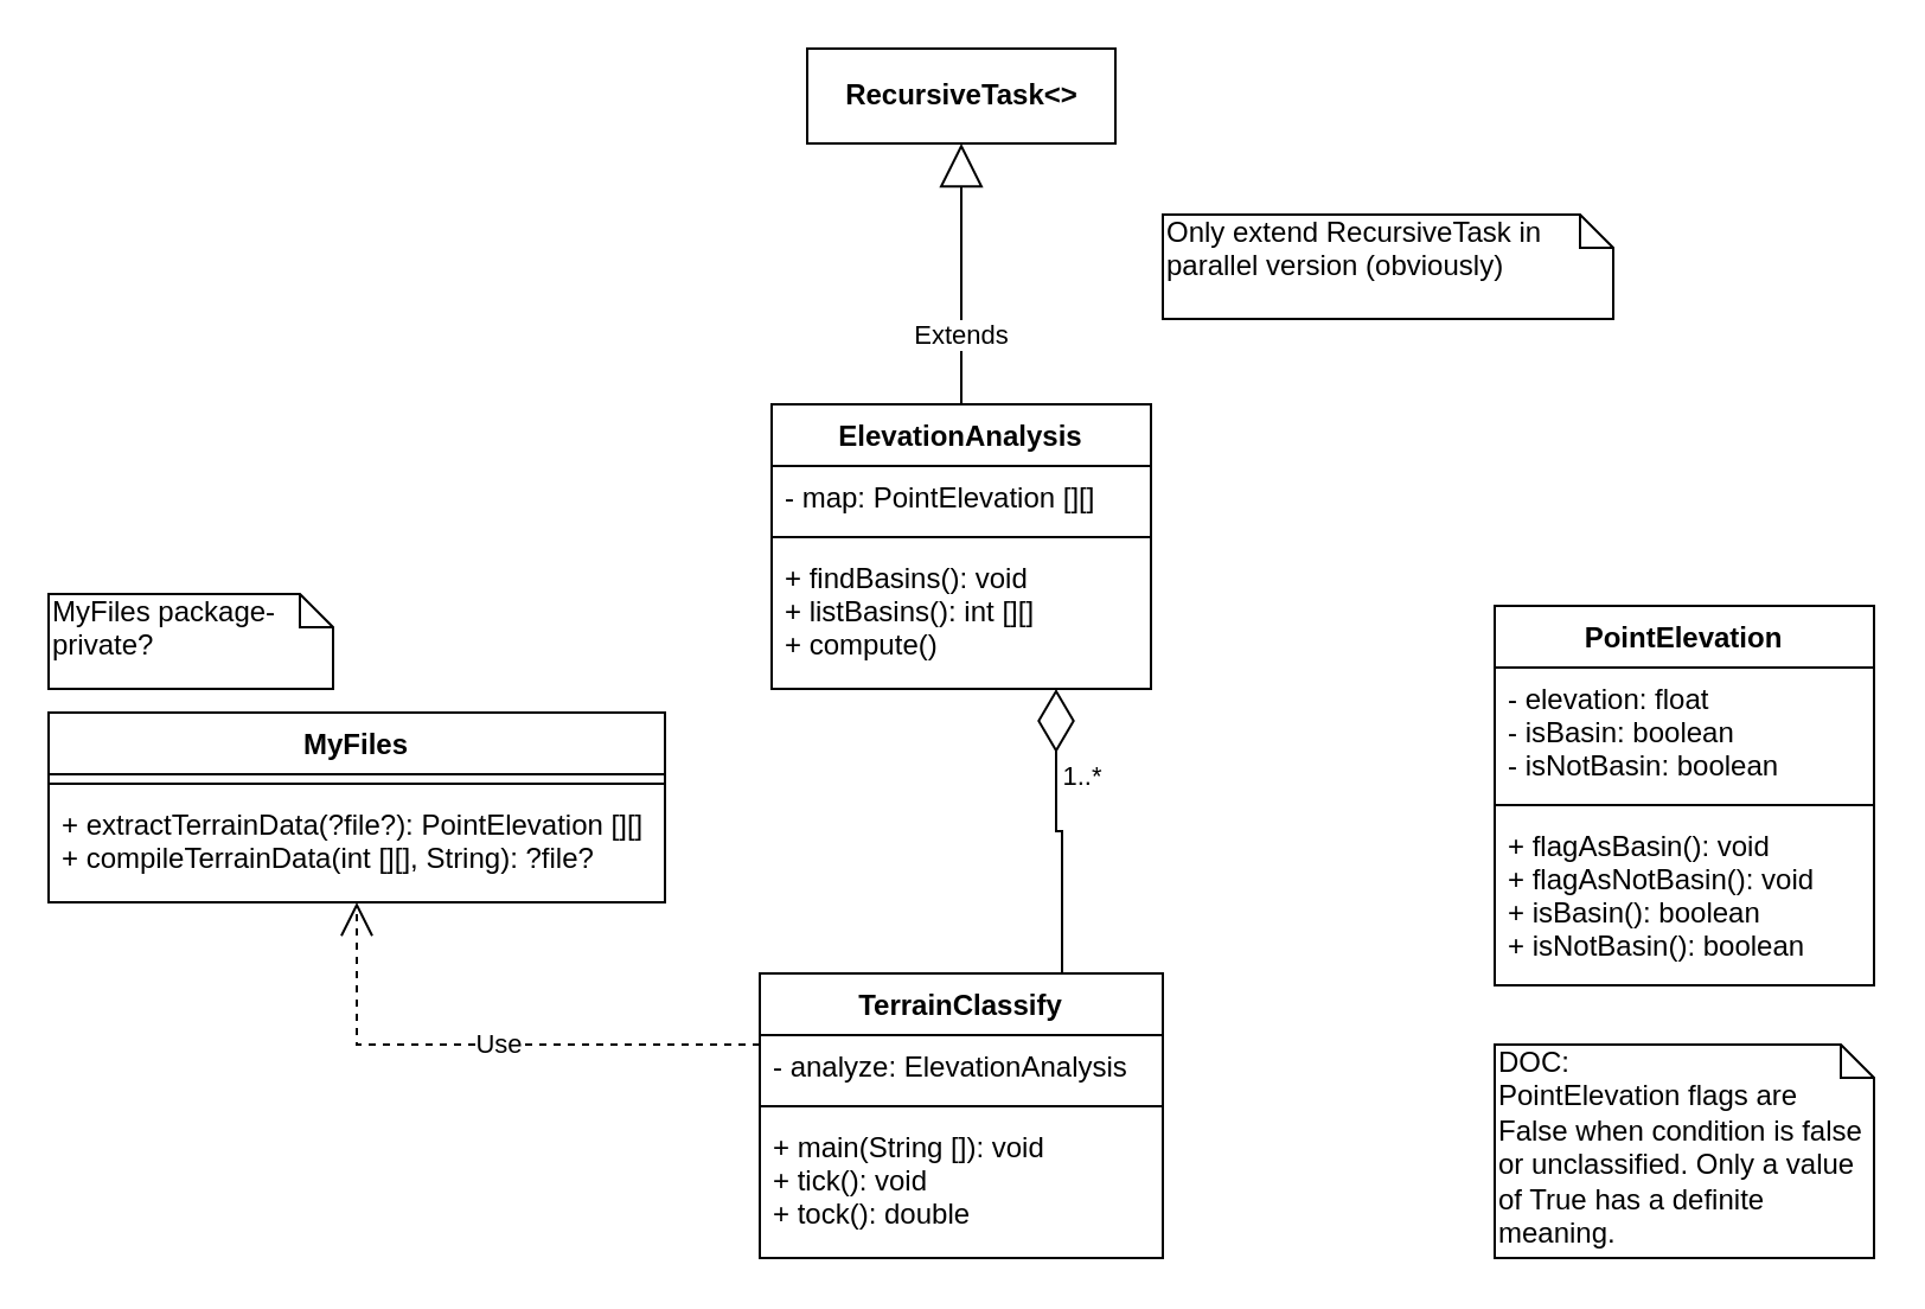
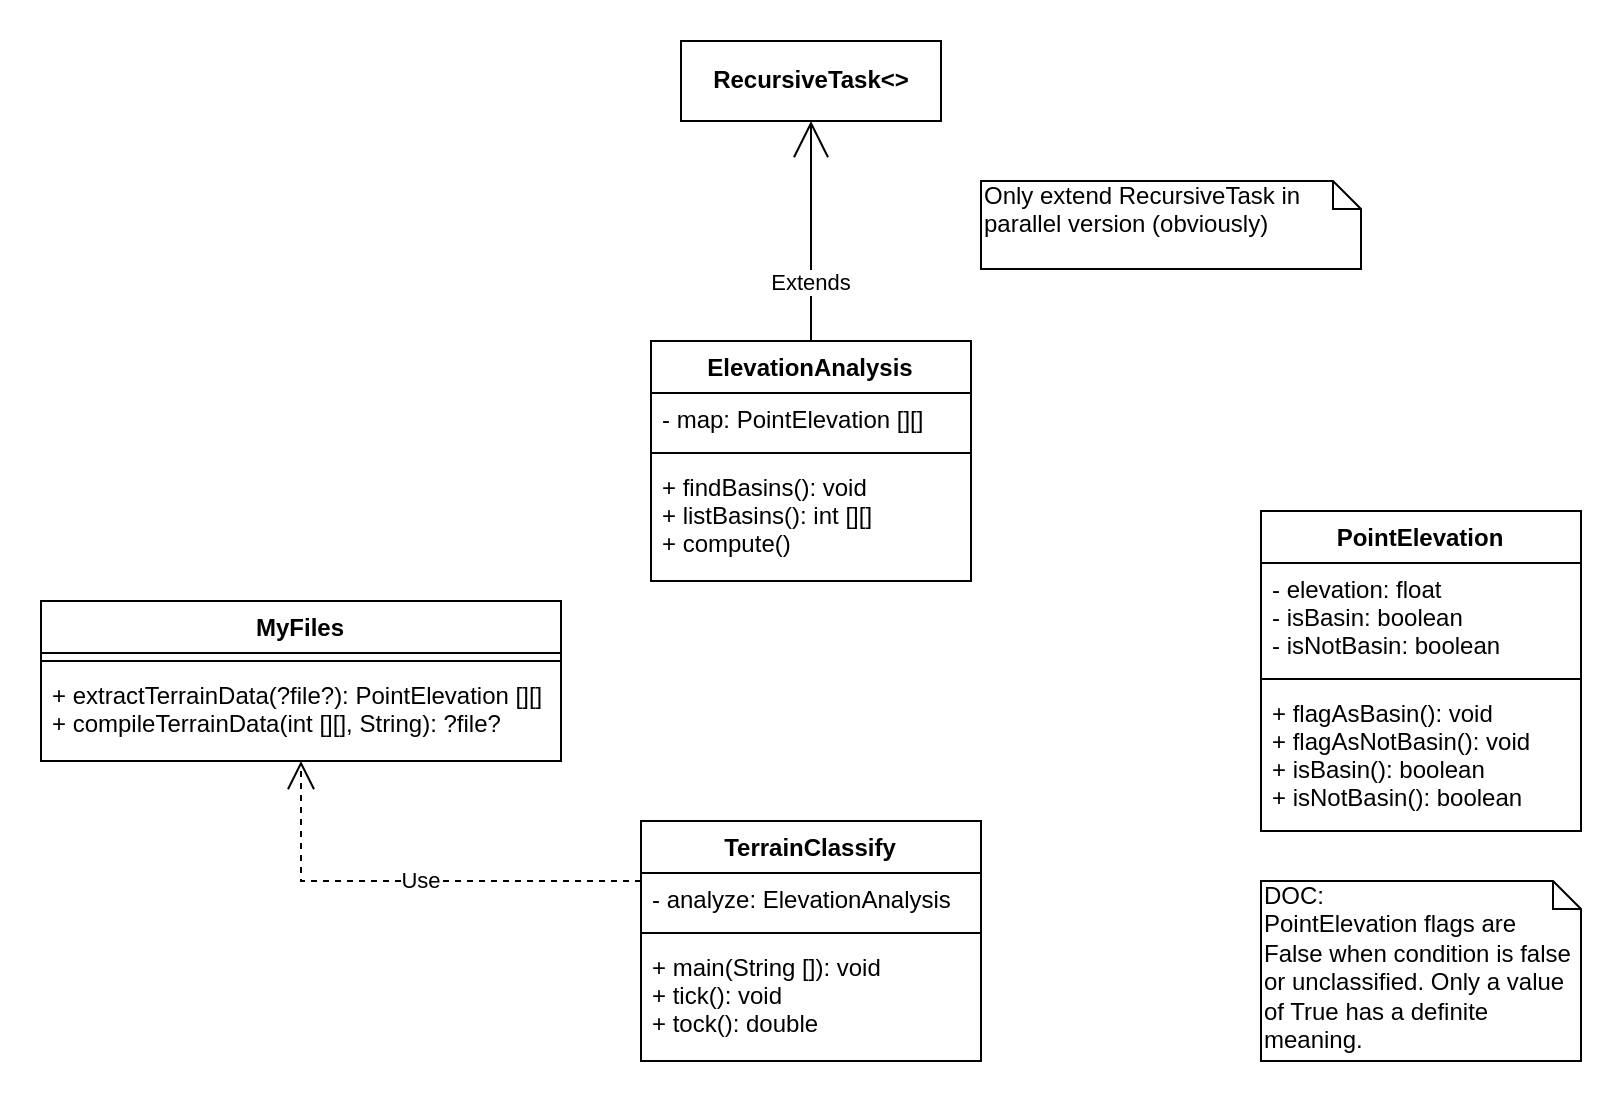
- <mxCell id="4" value="Extends" style="endArrow=block;endSize=16;endFill=0;html=1;edgeStyle=orthogonalEdgeStyle;rounded=0;entryX=0.5;entryY=1;entryDx=0;entryDy=0;exitX=0.5;exitY=0;exitDx=0;exitDy=0;" parent="1" source="21" target="3" edge="1"><mxGeometry x="-0.478" width="160" relative="1" as="geometry"><mxPoint x="380" y="150" as="sourcePoint" /><mxPoint x="270" y="180" as="targetPoint" /><mxPoint as="offset" /></mxGeometry></mxCell>
+ <mxCell id="4" value="Extends" style="endArrow=open;endSize=16;endFill=0;html=1;edgeStyle=orthogonalEdgeStyle;rounded=0;entryX=0.5;entryY=1;entryDx=0;entryDy=0;exitX=0.5;exitY=0;exitDx=0;exitDy=0;" parent="1" source="21" target="3" edge="1"><mxGeometry x="-0.478" width="160" relative="1" as="geometry"><mxPoint x="380" y="150" as="sourcePoint" /><mxPoint x="270" y="180" as="targetPoint" /><mxPoint as="offset" /></mxGeometry></mxCell>
- <mxCell id="20" value="MyFiles package-private?" style="shape=note;whiteSpace=wrap;html=1;size=14;verticalAlign=top;align=left;spacingTop=-6;" parent="1" vertex="1"><mxGeometry x="20" y="250" width="120" height="40" as="geometry" /></mxCell>
- <mxCell id="18" value="" style="endArrow=diamondThin;endFill=0;endSize=24;html=1;rounded=0;edgeStyle=orthogonalEdgeStyle;entryX=0.75;entryY=1;entryDx=0;entryDy=0;exitX=0.75;exitY=0;exitDx=0;exitDy=0;" parent="1" source="9" target="21" edge="1"><mxGeometry width="160" relative="1" as="geometry"><mxPoint x="380" y="340" as="sourcePoint" /><mxPoint x="540" y="340" as="targetPoint" /></mxGeometry></mxCell>
- <mxCell id="19" value="1..*" style="edgeLabel;html=1;align=center;verticalAlign=middle;resizable=0;points=[];" parent="18" vertex="1" connectable="0"><mxGeometry x="0.233" y="-1" relative="1" as="geometry"><mxPoint x="9" y="-10" as="offset" /></mxGeometry></mxCell>
